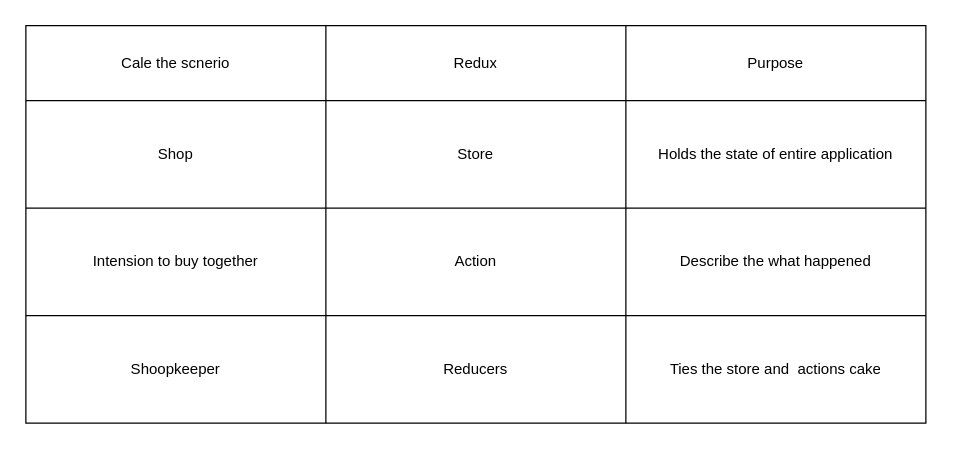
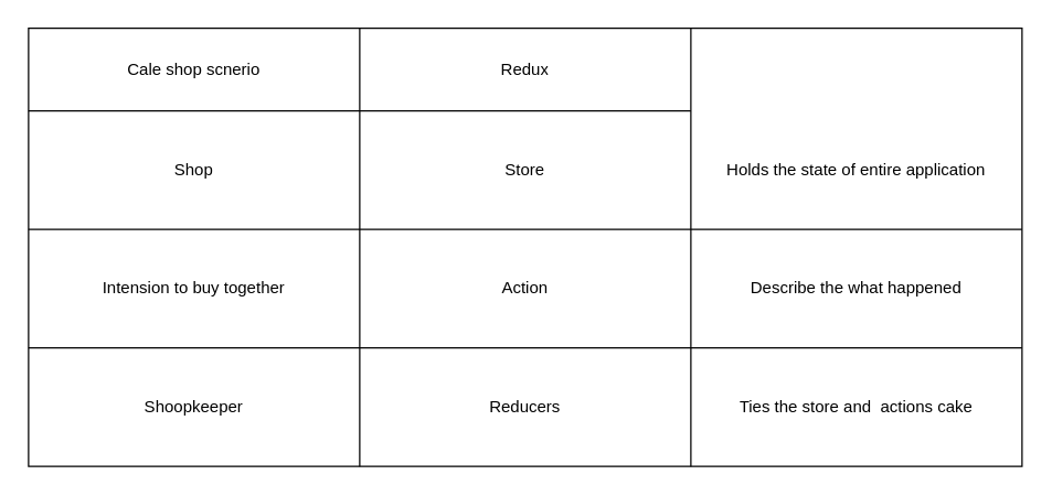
- <mxCell id="4" value="Cale the scnerio" style="shape=partialRectangle;html=1;whiteSpace=wrap;connectable=0;overflow=hidden;fillColor=none;top=0;left=0;bottom=0;right=0;" vertex="1" parent="3"><mxGeometry width="240" height="60" as="geometry" /></mxCell>
+ <mxCell id="4" value="Cale shop scnerio" style="shape=partialRectangle;html=1;whiteSpace=wrap;connectable=0;overflow=hidden;fillColor=none;top=0;left=0;bottom=0;right=0;" vertex="1" parent="3"><mxGeometry width="240" height="60" as="geometry" /></mxCell>
- <mxCell id="6" value="Purpose" style="shape=partialRectangle;html=1;whiteSpace=wrap;connectable=0;overflow=hidden;fillColor=none;top=0;left=0;bottom=0;right=0;" vertex="1" parent="3"><mxGeometry x="480" width="240" height="60" as="geometry" /></mxCell>
